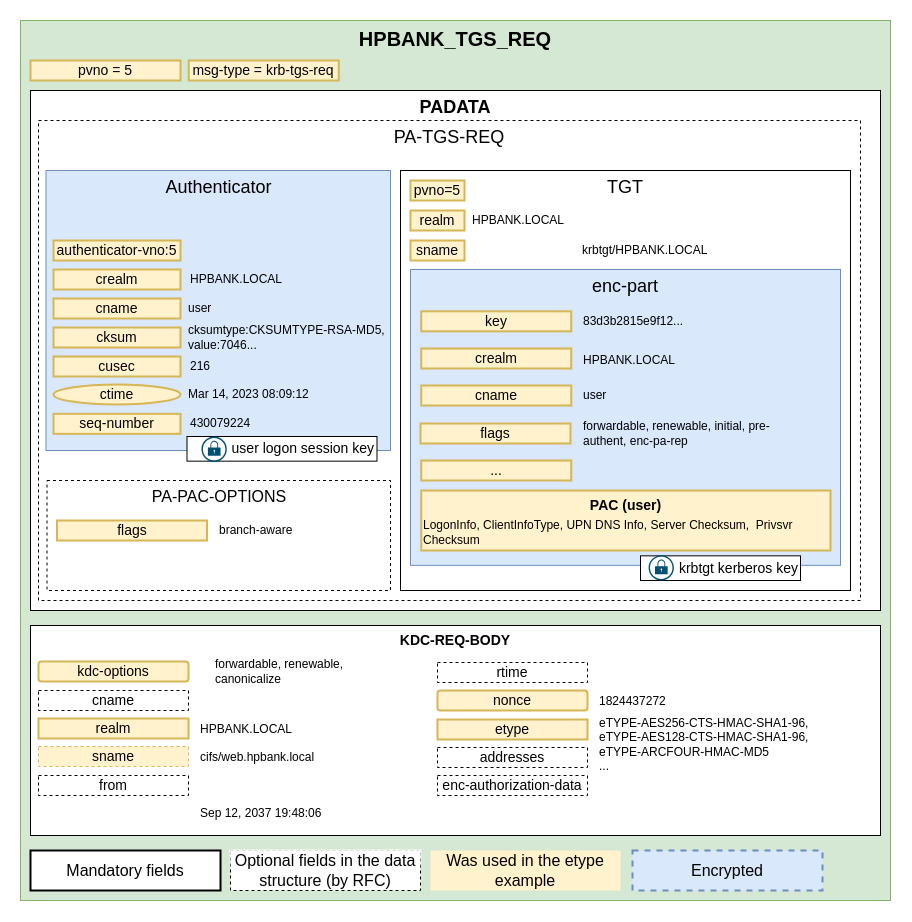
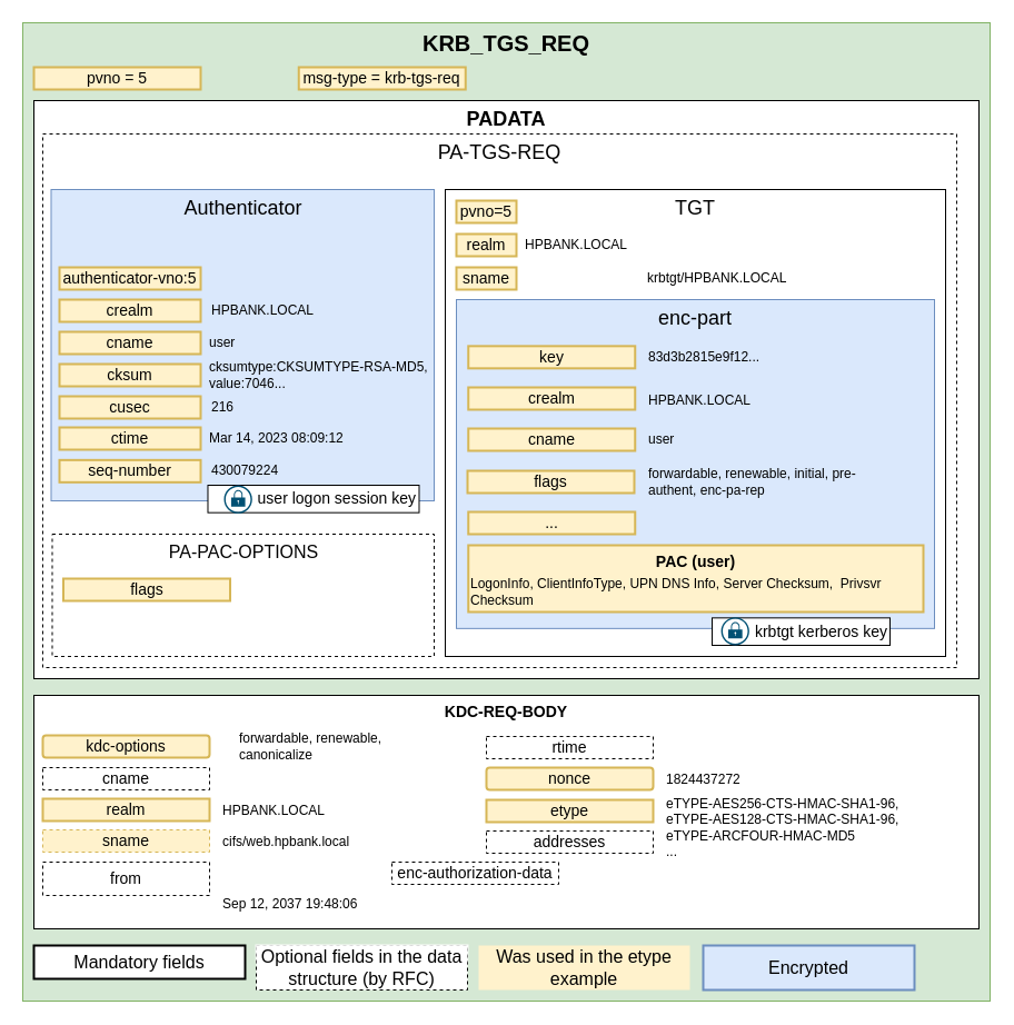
- <mxCell id="2" value="HPBANK_TGS_REQ" style="rounded=0;whiteSpace=wrap;html=1;shadow=0;fontSize=20;fillColor=#d5e8d4;strokeColor=#82b366;verticalAlign=top;fontStyle=1" parent="1" vertex="1"><mxGeometry x="20" y="20" width="870" height="880" as="geometry" /></mxCell>
+ <mxCell id="2" value="KRB_TGS_REQ" style="rounded=0;whiteSpace=wrap;html=1;shadow=0;fontSize=20;fillColor=#d5e8d4;strokeColor=#82b366;verticalAlign=top;fontStyle=1" parent="1" vertex="1"><mxGeometry x="20" y="20" width="870" height="880" as="geometry" /></mxCell>
- <mxCell id="22" value="&lt;font style=&quot;font-size: 14px;&quot;&gt;msg-type = krb-tgs-req&lt;/font&gt;" style="rounded=0;whiteSpace=wrap;html=1;fontSize=14;strokeWidth=2;fillColor=#fff2cc;strokeColor=#d6b656;" parent="1" vertex="1"><mxGeometry x="188.25" y="60" width="150" height="20" as="geometry" /></mxCell>
+ <mxCell id="22" value="&lt;font style=&quot;font-size: 14px;&quot;&gt;msg-type = krb-tgs-req&lt;/font&gt;" style="rounded=0;whiteSpace=wrap;html=1;fontSize=14;strokeWidth=2;fillColor=#fff2cc;strokeColor=#d6b656;" parent="1" vertex="1"><mxGeometry x="268.25" y="60" width="150" height="20" as="geometry" /></mxCell>
- <mxCell id="32" value="&lt;font style=&quot;font-size: 14px;&quot;&gt;ctime&lt;/font&gt;" style="ellipse;whiteSpace=wrap;html=1;fontSize=14;strokeWidth=2;labelBackgroundColor=none;fillColor=#fff2cc;strokeColor=#d6b656;" parent="1" vertex="1"><mxGeometry x="53" y="384" width="127" height="20" as="geometry" /></mxCell>
+ <mxCell id="32" value="&lt;font style=&quot;font-size: 14px;&quot;&gt;ctime&lt;/font&gt;" style="rounded=0;whiteSpace=wrap;html=1;fontSize=14;strokeWidth=2;labelBackgroundColor=none;fillColor=#fff2cc;strokeColor=#d6b656;" parent="1" vertex="1"><mxGeometry x="53" y="384" width="127" height="20" as="geometry" /></mxCell>
- <mxCell id="41" value="branch-aware" style="text;html=1;strokeColor=none;fillColor=none;align=left;verticalAlign=middle;whiteSpace=wrap;rounded=0;fontSize=12;" parent="1" vertex="1"><mxGeometry x="216.5" y="521" width="80" height="18" as="geometry" /></mxCell>
- <mxCell id="9" value="&lt;font style=&quot;font-size: 14px;&quot;&gt;from&lt;/font&gt;" style="rounded=0;whiteSpace=wrap;html=1;fontSize=14;dashed=1;" parent="1" vertex="1"><mxGeometry x="38" y="775" width="150" height="20" as="geometry" /></mxCell>
+ <mxCell id="9" value="&lt;font style=&quot;font-size: 14px;&quot;&gt;from&lt;/font&gt;" style="rounded=0;whiteSpace=wrap;html=1;fontSize=14;dashed=1;" parent="1" vertex="1"><mxGeometry x="38" y="775" width="150" height="30" as="geometry" /></mxCell>
- <mxCell id="14" value="&lt;font style=&quot;font-size: 14px;&quot;&gt;enc-authorization-data&lt;/font&gt;" style="rounded=0;whiteSpace=wrap;html=1;fontSize=14;dashed=1;" parent="1" vertex="1"><mxGeometry x="437" y="775" width="150" height="20" as="geometry" /></mxCell>
+ <mxCell id="14" value="&lt;font style=&quot;font-size: 14px;&quot;&gt;enc-authorization-data&lt;/font&gt;" style="rounded=0;whiteSpace=wrap;html=1;fontSize=14;dashed=1;" parent="1" vertex="1"><mxGeometry x="352" y="775" width="150" height="20" as="geometry" /></mxCell>
- <mxCell id="43" value="Mandatory fields" style="rounded=0;whiteSpace=wrap;html=1;strokeColor=default;fontSize=16;strokeWidth=2;" parent="1" vertex="1"><mxGeometry x="30" y="850" width="190" height="40" as="geometry" /></mxCell>
+ <mxCell id="43" value="Mandatory fields" style="rounded=0;whiteSpace=wrap;html=1;strokeColor=default;fontSize=16;strokeWidth=2;" parent="1" vertex="1"><mxGeometry x="30" y="850" width="190" height="30" as="geometry" /></mxCell>
- <mxCell id="46" value="Encrypted" style="rounded=0;whiteSpace=wrap;html=1;strokeColor=#6c8ebf;fontSize=16;strokeWidth=2;fillColor=#dae8fc;dashed=1;" parent="1" vertex="1"><mxGeometry x="632" y="850" width="190" height="40" as="geometry" /></mxCell>
+ <mxCell id="46" value="Encrypted" style="rounded=0;whiteSpace=wrap;html=1;strokeColor=#6c8ebf;fontSize=16;strokeWidth=2;fillColor=#dae8fc;" parent="1" vertex="1"><mxGeometry x="632" y="850" width="190" height="40" as="geometry" /></mxCell>
